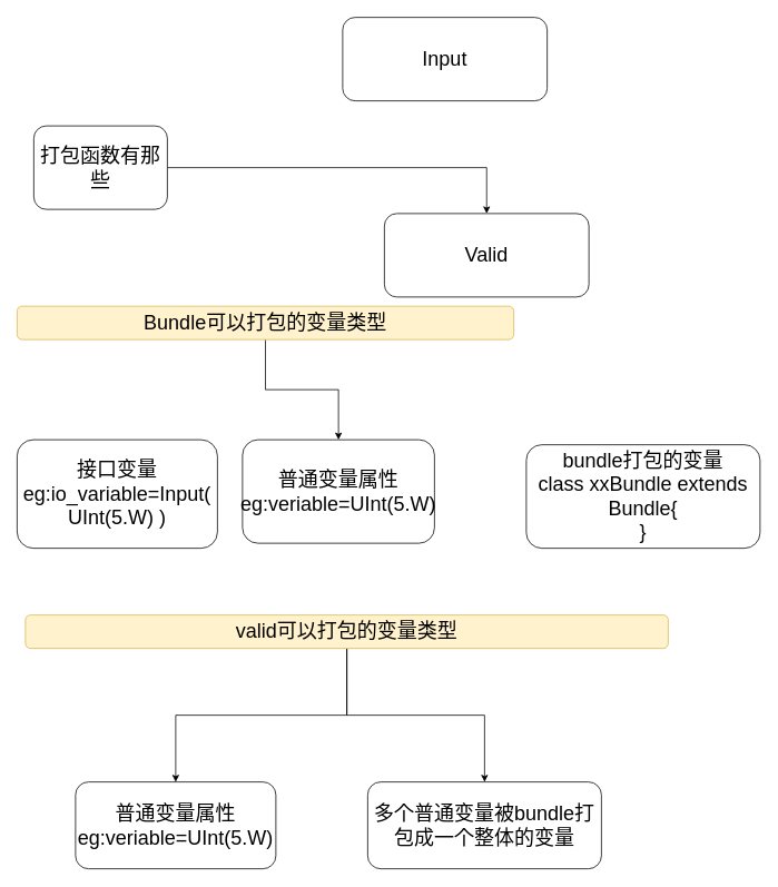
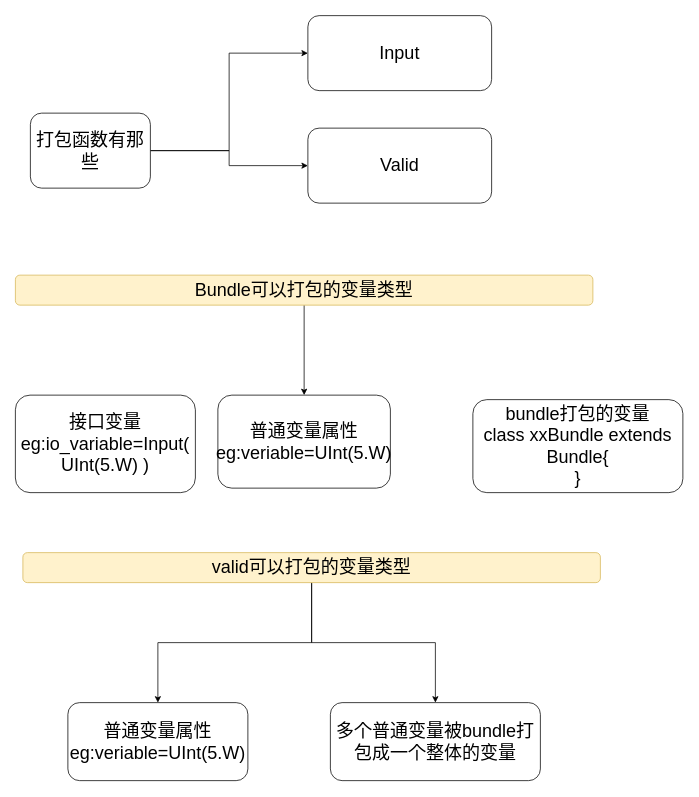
+ <mxCell id="7" style="edgeStyle=orthogonalEdgeStyle;rounded=0;orthogonalLoop=1;jettySize=auto;html=1;entryX=0;entryY=0.5;entryDx=0;entryDy=0;fontSize=24;" edge="1" parent="1" source="9" target="10"><mxGeometry relative="1" as="geometry" /></mxCell>
- <mxCell id="11" value="&lt;span style=&quot;font-size: 24px;&quot;&gt;Valid&lt;/span&gt;" style="rounded=1;whiteSpace=wrap;html=1;fontSize=24;" vertex="1" parent="1"><mxGeometry x="460" y="255" width="245" height="100" as="geometry" /></mxCell>
+ <mxCell id="11" value="&lt;span style=&quot;font-size: 24px;&quot;&gt;Valid&lt;/span&gt;" style="rounded=1;whiteSpace=wrap;html=1;fontSize=24;" vertex="1" parent="1"><mxGeometry x="410" y="170" width="245" height="100" as="geometry" /></mxCell>
- <mxCell id="3" value="&lt;span style=&quot;font-size: 24px;&quot;&gt;Bundle可以打包的变量类型&lt;/span&gt;" style="rounded=1;whiteSpace=wrap;html=1;fillColor=#fff2cc;strokeColor=#d6b656;fontSize=24;" vertex="1" parent="1"><mxGeometry x="20" y="366" width="595" height="40" as="geometry" /></mxCell>
+ <mxCell id="3" value="&lt;span style=&quot;font-size: 24px;&quot;&gt;Bundle可以打包的变量类型&lt;/span&gt;" style="rounded=1;whiteSpace=wrap;html=1;fillColor=#fff2cc;strokeColor=#d6b656;fontSize=24;" vertex="1" parent="1"><mxGeometry x="20" y="366" width="770" height="40" as="geometry" /></mxCell>
